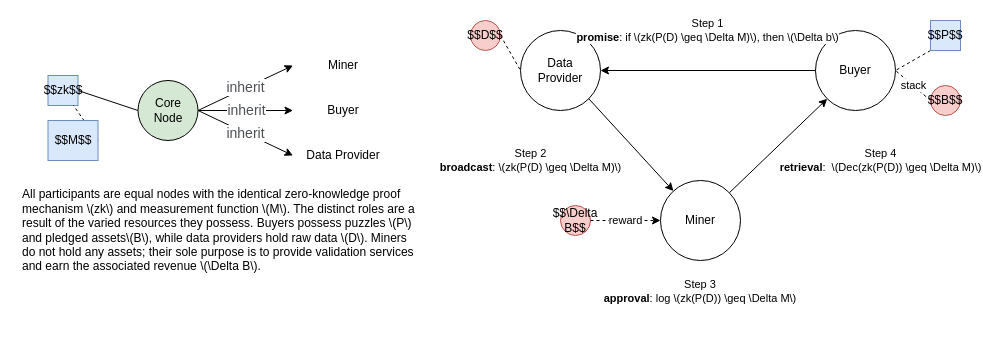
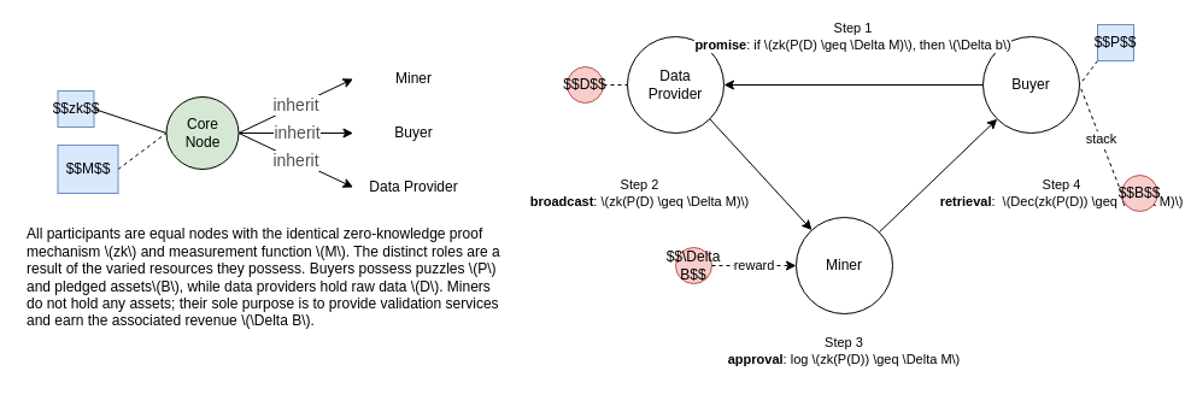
- <mxCell id="13" value="$$D$$" style="ellipse;whiteSpace=wrap;html=1;aspect=fixed;fillColor=#f8cecc;strokeColor=#b85450;" parent="1" vertex="1"><mxGeometry x="470" y="20" width="30" height="30" as="geometry" /></mxCell>
+ <mxCell id="13" value="$$D$$" style="ellipse;whiteSpace=wrap;html=1;aspect=fixed;fillColor=#f8cecc;strokeColor=#b85450;" parent="1" vertex="1"><mxGeometry x="470" y="55" width="30" height="30" as="geometry" /></mxCell>
- <mxCell id="9" value="$$P$$" style="whiteSpace=wrap;html=1;aspect=fixed;fillColor=#dae8fc;strokeColor=#6c8ebf;" parent="1" vertex="1"><mxGeometry x="930" y="20" width="30" height="30" as="geometry" /></mxCell>
+ <mxCell id="9" value="$$P$$" style="whiteSpace=wrap;html=1;aspect=fixed;fillColor=#dae8fc;strokeColor=#6c8ebf;" parent="1" vertex="1"><mxGeometry x="910" y="20" width="30" height="30" as="geometry" /></mxCell>
- <mxCell id="11" value="$$B$$" style="ellipse;whiteSpace=wrap;html=1;aspect=fixed;fillColor=#f8cecc;strokeColor=#b85450;" parent="1" vertex="1"><mxGeometry x="930" y="85" width="30" height="30" as="geometry" /></mxCell>
+ <mxCell id="11" value="$$B$$" style="ellipse;whiteSpace=wrap;html=1;aspect=fixed;fillColor=#f8cecc;strokeColor=#b85450;" parent="1" vertex="1"><mxGeometry x="930" y="145" width="30" height="30" as="geometry" /></mxCell>
- <mxCell id="21" style="edgeStyle=none;rounded=0;orthogonalLoop=1;jettySize=auto;html=1;exitX=1;exitY=0.5;exitDx=0;exitDy=0;dashed=1;endArrow=none;endFill=0;" parent="1" source="22" target="20" edge="1"><mxGeometry relative="1" as="geometry"><mxPoint x="127.5" y="110" as="targetPoint" /></mxGeometry></mxCell>
+ <mxCell id="21" style="edgeStyle=none;rounded=0;orthogonalLoop=1;jettySize=auto;html=1;exitX=1;exitY=0.5;exitDx=0;exitDy=0;dashed=1;endArrow=none;endFill=0;entryX=0;entryY=0.5;entryDx=0;entryDy=0;" parent="1" source="22" target="18" edge="1"><mxGeometry relative="1" as="geometry"><mxPoint x="127.5" y="110" as="targetPoint" /></mxGeometry></mxCell>
